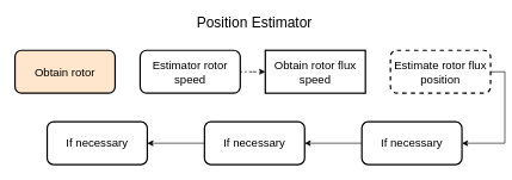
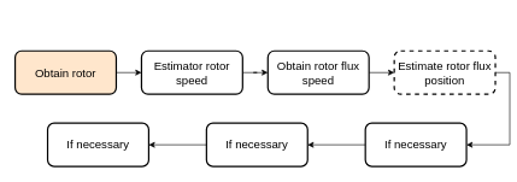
- <mxCell id="2" value="&lt;div&gt;Position Estimator&lt;/div&gt;" style="text;html=1;strokeColor=none;fillColor=none;align=center;verticalAlign=middle;whiteSpace=wrap;rounded=0;shadow=0;fontSize=20;" parent="1" vertex="1"><mxGeometry x="224.5" y="20" width="260" height="22" as="geometry" /></mxCell>
+ <mxCell id="3" style="edgeStyle=orthogonalEdgeStyle;rounded=0;orthogonalLoop=1;jettySize=auto;html=1;exitX=1;exitY=0.5;exitDx=0;exitDy=0;entryX=0;entryY=0.5;entryDx=0;entryDy=0;" edge="1" parent="1" source="4" target="6"><mxGeometry relative="1" as="geometry" /></mxCell>
- <mxCell id="5" style="edgeStyle=orthogonalEdgeStyle;rounded=0;orthogonalLoop=1;jettySize=auto;html=1;exitX=1;exitY=0.5;exitDx=0;exitDy=0;dashed=1;" edge="1" parent="1" source="6" target="10"><mxGeometry relative="1" as="geometry" /></mxCell>
+ <mxCell id="5" style="edgeStyle=orthogonalEdgeStyle;rounded=0;orthogonalLoop=1;jettySize=auto;html=1;exitX=1;exitY=0.5;exitDx=0;exitDy=0;" edge="1" parent="1" source="6" target="10"><mxGeometry relative="1" as="geometry" /></mxCell>
- <mxCell id="10" value="&lt;font style=&quot;font-size: 16px&quot;&gt;Obtain rotor flux speed&lt;/font&gt;" style="whiteSpace=wrap;html=1;strokeWidth=2;rounded=0;" vertex="1" parent="1"><mxGeometry x="370" y="70" width="140" height="60" as="geometry" /></mxCell>
+ <mxCell id="10" value="&lt;font style=&quot;font-size: 16px&quot;&gt;Obtain rotor flux speed&lt;/font&gt;" style="rounded=1;whiteSpace=wrap;html=1;strokeWidth=2;" vertex="1" parent="1"><mxGeometry x="370" y="70" width="140" height="60" as="geometry" /></mxCell>
+ <mxCell id="9" style="edgeStyle=orthogonalEdgeStyle;rounded=0;orthogonalLoop=1;jettySize=auto;html=1;exitX=1;exitY=0.5;exitDx=0;exitDy=0;entryX=0;entryY=0.5;entryDx=0;entryDy=0;" edge="1" parent="1" source="10" target="8"><mxGeometry relative="1" as="geometry" /></mxCell>
